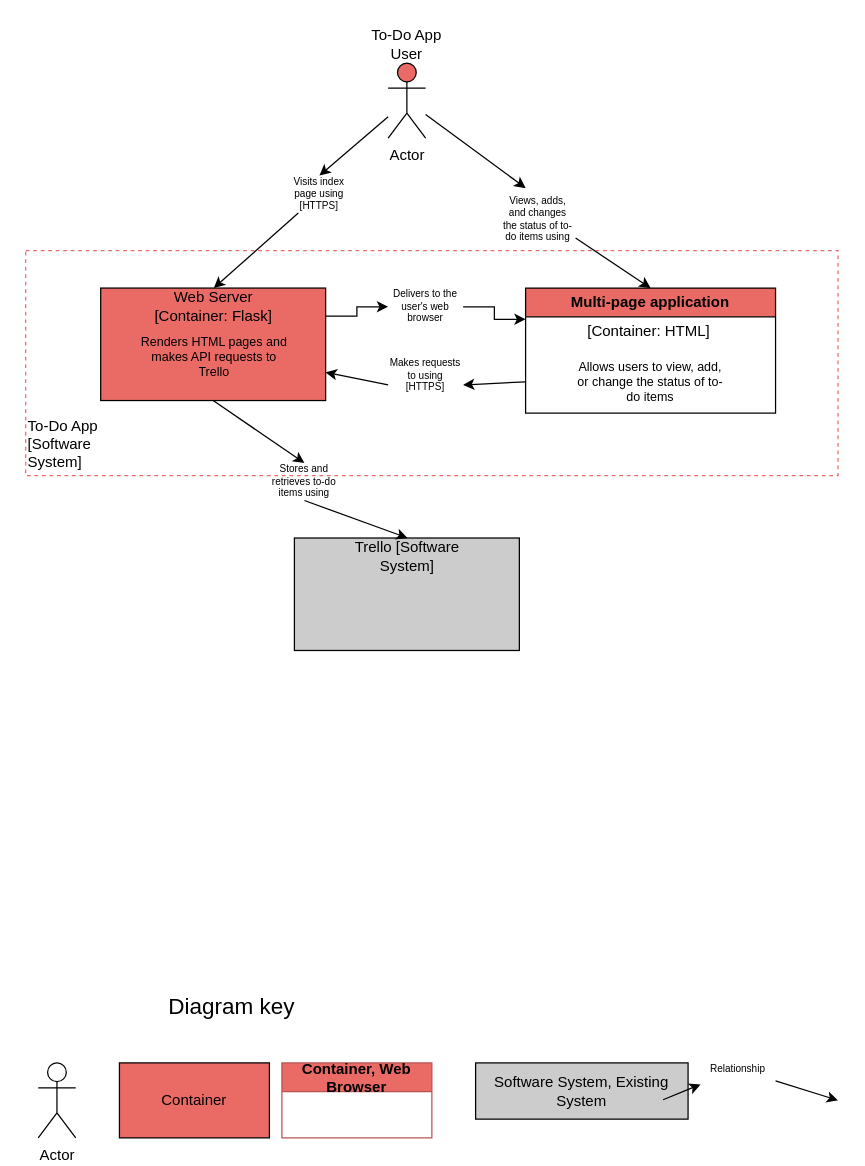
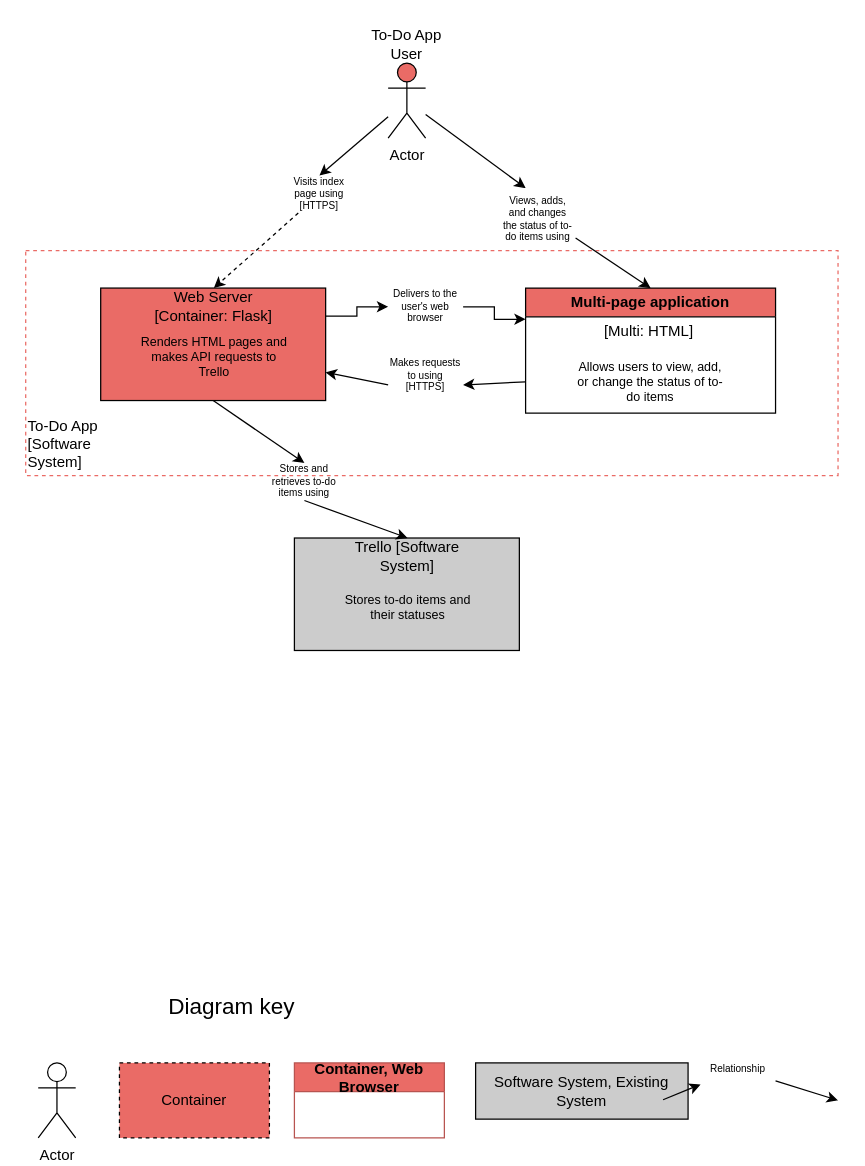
- <mxCell id="28" value="" style="endArrow=classic;html=1;rounded=0;entryX=0.5;entryY=0;entryDx=0;entryDy=0;" parent="1" source="30" target="27" edge="1"><mxGeometry width="50" height="50" relative="1" as="geometry"><mxPoint x="230" y="140" as="sourcePoint" /><mxPoint x="280" y="90" as="targetPoint" /></mxGeometry></mxCell>
+ <mxCell id="28" value="" style="endArrow=classic;html=1;rounded=0;entryX=0.5;entryY=0;entryDx=0;entryDy=0;dashed=1;" parent="1" source="30" target="27" edge="1"><mxGeometry width="50" height="50" relative="1" as="geometry"><mxPoint x="230" y="140" as="sourcePoint" /><mxPoint x="280" y="90" as="targetPoint" /></mxGeometry></mxCell>
- <mxCell id="23" value="[Container: HTML]&amp;nbsp;" style="text;html=1;align=center;verticalAlign=middle;whiteSpace=wrap;rounded=0;" parent="21" vertex="1"><mxGeometry x="44.75" y="20" width="110.5" height="30" as="geometry" /></mxCell>
+ <mxCell id="23" value="[Multi: HTML]&amp;nbsp;" style="text;html=1;align=center;verticalAlign=middle;whiteSpace=wrap;rounded=0;" parent="21" vertex="1"><mxGeometry x="44.75" y="20" width="110.5" height="30" as="geometry" /></mxCell>
+ <mxCell id="9" value="Stores to-do items and their statuses" style="text;html=1;align=center;verticalAlign=middle;whiteSpace=wrap;rounded=0;fontSize=10;" parent="1" vertex="1"><mxGeometry x="265.5" y="470" width="120" height="30" as="geometry" /></mxCell>
- <mxCell id="14" value="Container" style="rounded=0;whiteSpace=wrap;html=1;fillColor=#EA6B66;" parent="1" vertex="1"><mxGeometry x="95" y="850" width="120" height="60" as="geometry" /></mxCell>
+ <mxCell id="14" value="Container" style="rounded=0;whiteSpace=wrap;html=1;fillColor=#EA6B66;dashed=1;" parent="1" vertex="1"><mxGeometry x="95" y="850" width="120" height="60" as="geometry" /></mxCell>
- <mxCell id="37" value="Container, Web Browser" style="swimlane;whiteSpace=wrap;html=1;fillColor=#EA6B66;strokeColor=#b85450;" parent="1" vertex="1"><mxGeometry x="225" y="850" width="120" height="60" as="geometry" /></mxCell>
+ <mxCell id="37" value="Container, Web Browser" style="swimlane;whiteSpace=wrap;html=1;fillColor=#EA6B66;strokeColor=#b85450;" parent="1" vertex="1"><mxGeometry x="235" y="850" width="120" height="60" as="geometry" /></mxCell>
